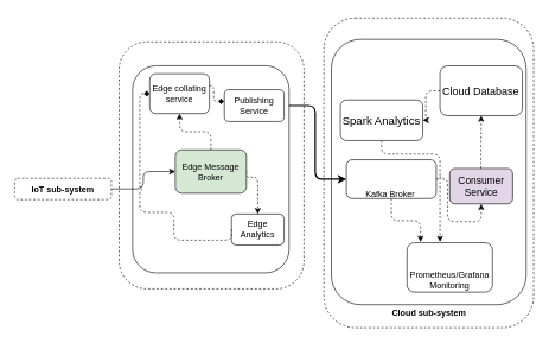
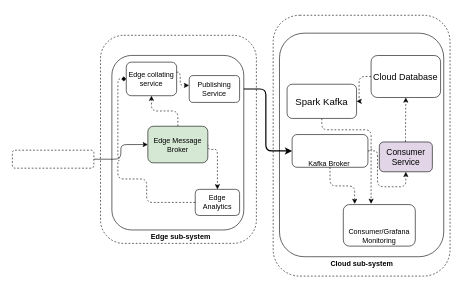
- <mxCell id="35" style="edgeStyle=orthogonalEdgeStyle;orthogonalLoop=1;jettySize=auto;html=1;entryX=-0.003;entryY=0.366;entryDx=0;entryDy=0;strokeWidth=1;dashed=1;entryPerimeter=0;endArrow=diamond;" edge="1" parent="1" source="28" target="34"><mxGeometry x="376" y="-40" as="geometry"><mxPoint x="302" y="119.94" as="sourcePoint" /><mxPoint x="485" y="253.163" as="targetPoint" /><Array as="points"><mxPoint x="300" y="119.94" /><mxPoint x="300" y="142.331" /><mxPoint x="315" y="142.331" /></Array></mxGeometry></mxCell>
+ <mxCell id="35" style="edgeStyle=orthogonalEdgeStyle;orthogonalLoop=1;jettySize=auto;html=1;entryX=-0.003;entryY=0.366;entryDx=0;entryDy=0;strokeWidth=1;dashed=1;entryPerimeter=0;" edge="1" parent="1" source="28" target="34"><mxGeometry x="376" y="-40" as="geometry"><mxPoint x="302" y="119.94" as="sourcePoint" /><mxPoint x="485" y="253.163" as="targetPoint" /><Array as="points"><mxPoint x="300" y="119.94" /><mxPoint x="300" y="142.331" /><mxPoint x="315" y="142.331" /></Array></mxGeometry></mxCell>
- <mxCell id="24" value="&lt;font style=&quot;font-size: 16px&quot;&gt;Spark Analytics&lt;/font&gt;" style="text;html=1;strokeColor=none;fillColor=none;align=center;verticalAlign=middle;whiteSpace=wrap;rounded=1;" vertex="1" parent="22"><mxGeometry y="46.078" width="126.429" height="24.859" as="geometry" /></mxCell>
+ <mxCell id="24" value="&lt;font style=&quot;font-size: 16px&quot;&gt;Spark Kafka&lt;/font&gt;" style="text;html=1;strokeColor=none;fillColor=none;align=center;verticalAlign=middle;whiteSpace=wrap;rounded=1;" vertex="1" parent="22"><mxGeometry y="46.078" width="126.429" height="24.859" as="geometry" /></mxCell>
- <mxCell id="3" value="&lt;b&gt;IoT sub-system&lt;/b&gt;" style="text;html=1;strokeColor=none;fillColor=none;align=center;verticalAlign=middle;whiteSpace=wrap;rounded=1;" vertex="1" parent="1"><mxGeometry x="36" y="255.79" width="104" height="20" as="geometry" /></mxCell>
- <mxCell id="29" value="Edge Analytics" style="whiteSpace=wrap;html=1;rounded=1;" vertex="1" parent="1"><mxGeometry x="325" y="300.297" width="74" height="43.661" as="geometry" /></mxCell>
+ <mxCell id="29" value="Edge Analytics" style="whiteSpace=wrap;html=1;rounded=1;" vertex="1" parent="1"><mxGeometry x="325" y="315.297" width="74" height="43.661" as="geometry" /></mxCell>
- <mxCell id="8" value="Prometheus/Grafana Monitoring" style="whiteSpace=wrap;html=1;verticalAlign=bottom;rounded=1;" vertex="1" parent="4"><mxGeometry x="116.95" y="320.68" width="120.11" height="69.32" as="geometry" /></mxCell>
+ <mxCell id="8" value="Consumer/Grafana Monitoring" style="whiteSpace=wrap;html=1;verticalAlign=bottom;rounded=1;" vertex="1" parent="4"><mxGeometry x="116.95" y="320.68" width="120.11" height="69.32" as="geometry" /></mxCell>
+ <mxCell id="33" value="&lt;b&gt;Edge sub-system&lt;br&gt;&lt;/b&gt;" style="text;html=1;strokeColor=none;fillColor=none;align=center;verticalAlign=middle;whiteSpace=wrap;rounded=1;" vertex="1" parent="1"><mxGeometry x="249" y="383.028" width="104" height="22.39" as="geometry" /></mxCell>
